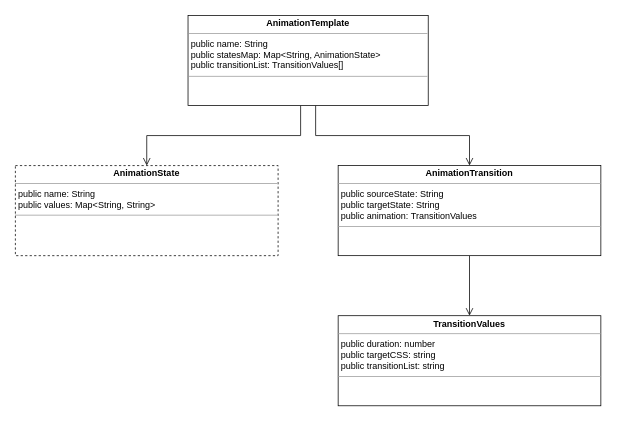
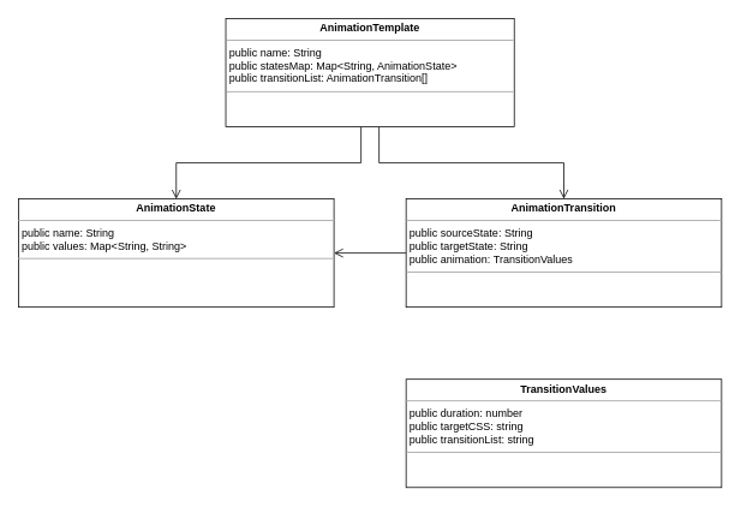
- <mxCell id="4" value="&lt;p style=&quot;margin: 0px ; margin-top: 4px ; text-align: center&quot;&gt;&lt;b&gt;AnimationTemplate&lt;/b&gt;&lt;/p&gt;&lt;hr size=&quot;1&quot;&gt;&lt;p style=&quot;margin: 0px ; margin-left: 4px&quot;&gt;public name: String&lt;/p&gt;&lt;p style=&quot;margin: 0px ; margin-left: 4px&quot;&gt;public statesMap: Map&amp;lt;String, AnimationState&amp;gt;&lt;/p&gt;&lt;p style=&quot;margin: 0px ; margin-left: 4px&quot;&gt;public transitionList: TransitionValues[]&lt;/p&gt;&lt;hr size=&quot;1&quot;&gt;&lt;p style=&quot;margin: 0px ; margin-left: 4px&quot;&gt;&lt;br&gt;&lt;/p&gt;" style="verticalAlign=top;align=left;overflow=fill;fontSize=12;fontFamily=Helvetica;html=1;" vertex="1" parent="1"><mxGeometry x="250" y="20" width="320" height="120" as="geometry" /></mxCell>
+ <mxCell id="4" value="&lt;p style=&quot;margin: 0px ; margin-top: 4px ; text-align: center&quot;&gt;&lt;b&gt;AnimationTemplate&lt;/b&gt;&lt;/p&gt;&lt;hr size=&quot;1&quot;&gt;&lt;p style=&quot;margin: 0px ; margin-left: 4px&quot;&gt;public name: String&lt;/p&gt;&lt;p style=&quot;margin: 0px ; margin-left: 4px&quot;&gt;public statesMap: Map&amp;lt;String, AnimationState&amp;gt;&lt;/p&gt;&lt;p style=&quot;margin: 0px ; margin-left: 4px&quot;&gt;public transitionList: AnimationTransition[]&lt;/p&gt;&lt;hr size=&quot;1&quot;&gt;&lt;p style=&quot;margin: 0px ; margin-left: 4px&quot;&gt;&lt;br&gt;&lt;/p&gt;" style="verticalAlign=top;align=left;overflow=fill;fontSize=12;fontFamily=Helvetica;html=1;" vertex="1" parent="1"><mxGeometry x="250" y="20" width="320" height="120" as="geometry" /></mxCell>
- <mxCell id="5" value="&lt;p style=&quot;margin: 0px ; margin-top: 4px ; text-align: center&quot;&gt;&lt;b&gt;AnimationState&lt;/b&gt;&lt;/p&gt;&lt;hr size=&quot;1&quot;&gt;&lt;p style=&quot;margin: 0px ; margin-left: 4px&quot;&gt;public name: String&lt;/p&gt;&lt;p style=&quot;margin: 0px ; margin-left: 4px&quot;&gt;public values: Map&amp;lt;String, String&amp;gt;&lt;br&gt;&lt;/p&gt;&lt;hr size=&quot;1&quot;&gt;&lt;p style=&quot;margin: 0px ; margin-left: 4px&quot;&gt;&lt;br&gt;&lt;/p&gt;" style="verticalAlign=top;align=left;overflow=fill;fontSize=12;fontFamily=Helvetica;html=1;dashed=1;" vertex="1" parent="1"><mxGeometry x="20" y="220" width="350" height="120" as="geometry" /></mxCell>
+ <mxCell id="5" value="&lt;p style=&quot;margin: 0px ; margin-top: 4px ; text-align: center&quot;&gt;&lt;b&gt;AnimationState&lt;/b&gt;&lt;/p&gt;&lt;hr size=&quot;1&quot;&gt;&lt;p style=&quot;margin: 0px ; margin-left: 4px&quot;&gt;public name: String&lt;/p&gt;&lt;p style=&quot;margin: 0px ; margin-left: 4px&quot;&gt;public values: Map&amp;lt;String, String&amp;gt;&lt;br&gt;&lt;/p&gt;&lt;hr size=&quot;1&quot;&gt;&lt;p style=&quot;margin: 0px ; margin-left: 4px&quot;&gt;&lt;br&gt;&lt;/p&gt;" style="verticalAlign=top;align=left;overflow=fill;fontSize=12;fontFamily=Helvetica;html=1;" vertex="1" parent="1"><mxGeometry x="20" y="220" width="350" height="120" as="geometry" /></mxCell>
- <mxCell id="6" style="edgeStyle=orthogonalEdgeStyle;rounded=0;orthogonalLoop=1;jettySize=auto;html=1;entryX=0.5;entryY=0;entryDx=0;entryDy=0;endArrow=open;endFill=0;endSize=8;startSize=8;" edge="1" parent="1" source="7" target="8"><mxGeometry relative="1" as="geometry" /></mxCell>
+ <mxCell id="6" style="edgeStyle=orthogonalEdgeStyle;rounded=0;orthogonalLoop=1;jettySize=auto;html=1;endArrow=open;endFill=0;endSize=8;startSize=8;" edge="1" parent="1" source="7" target="5"><mxGeometry relative="1" as="geometry" /></mxCell>
